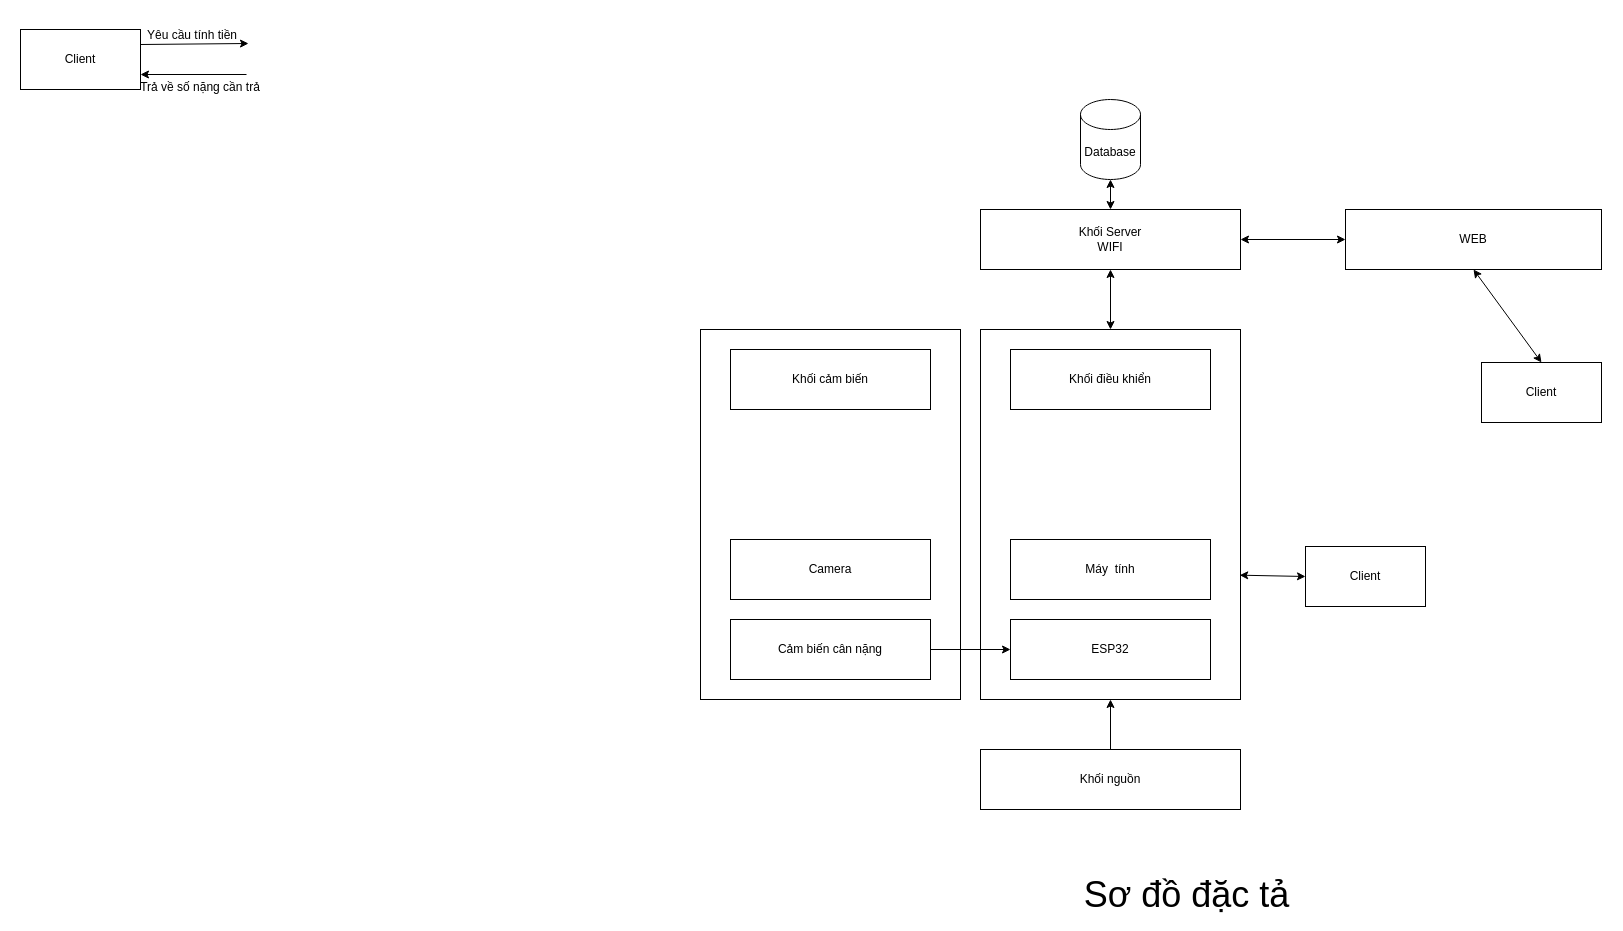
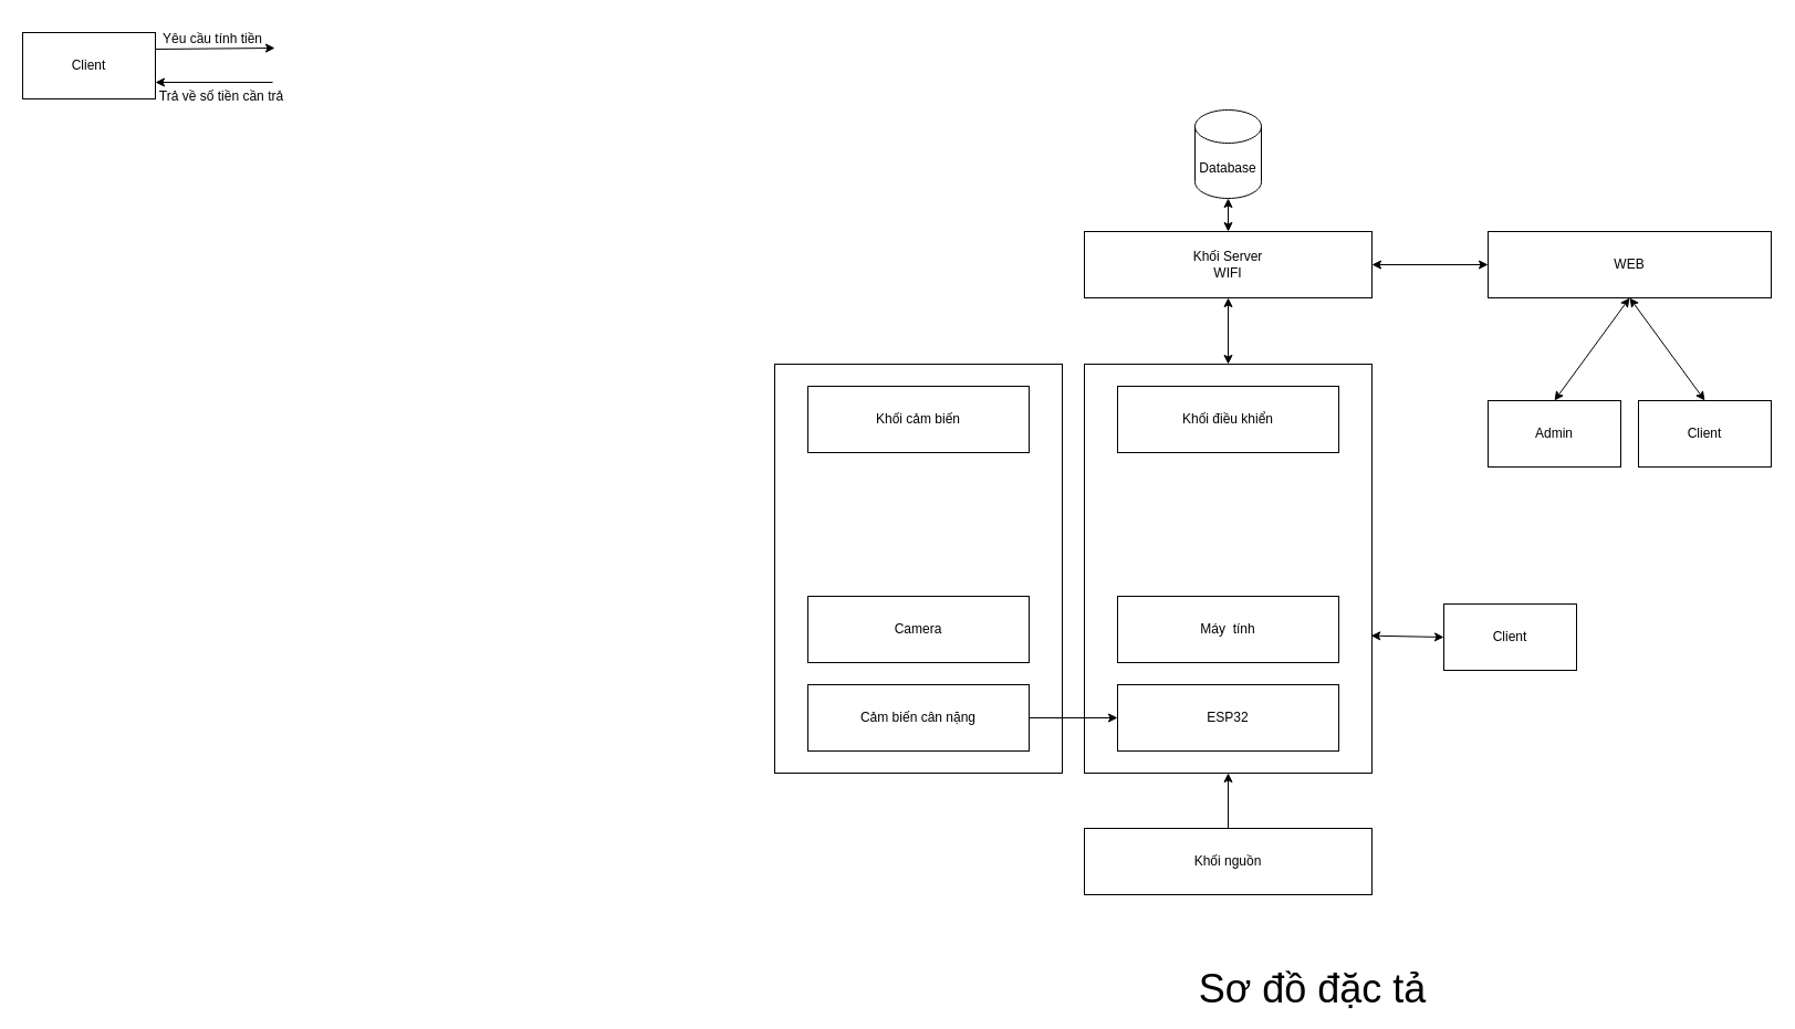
- <mxCell id="31" value="Trả về số nặng cần trả" style="text;html=1;strokeColor=none;fillColor=none;align=center;verticalAlign=middle;whiteSpace=wrap;rounded=0;" vertex="1" parent="1"><mxGeometry x="135" y="72" width="130" height="30" as="geometry" /></mxCell>
+ <mxCell id="31" value="Trả về số tiền cần trả" style="text;html=1;strokeColor=none;fillColor=none;align=center;verticalAlign=middle;whiteSpace=wrap;rounded=0;" vertex="1" parent="1"><mxGeometry x="135" y="72" width="130" height="30" as="geometry" /></mxCell>
+ <mxCell id="23" value="" style="endArrow=classic;startArrow=classic;html=1;rounded=0;entryX=0.5;entryY=1;entryDx=0;entryDy=0;exitX=0.5;exitY=0;exitDx=0;exitDy=0;" parent="1" source="12" target="21" edge="1"><mxGeometry width="50" height="50" relative="1" as="geometry"><mxPoint x="1443" y="508" as="sourcePoint" /><mxPoint x="1493" y="458" as="targetPoint" /></mxGeometry></mxCell>
+ <mxCell id="12" value="Admin" style="rounded=0;whiteSpace=wrap;html=1;" parent="1" vertex="1"><mxGeometry x="1345" y="362" width="120" height="60" as="geometry" /></mxCell>
